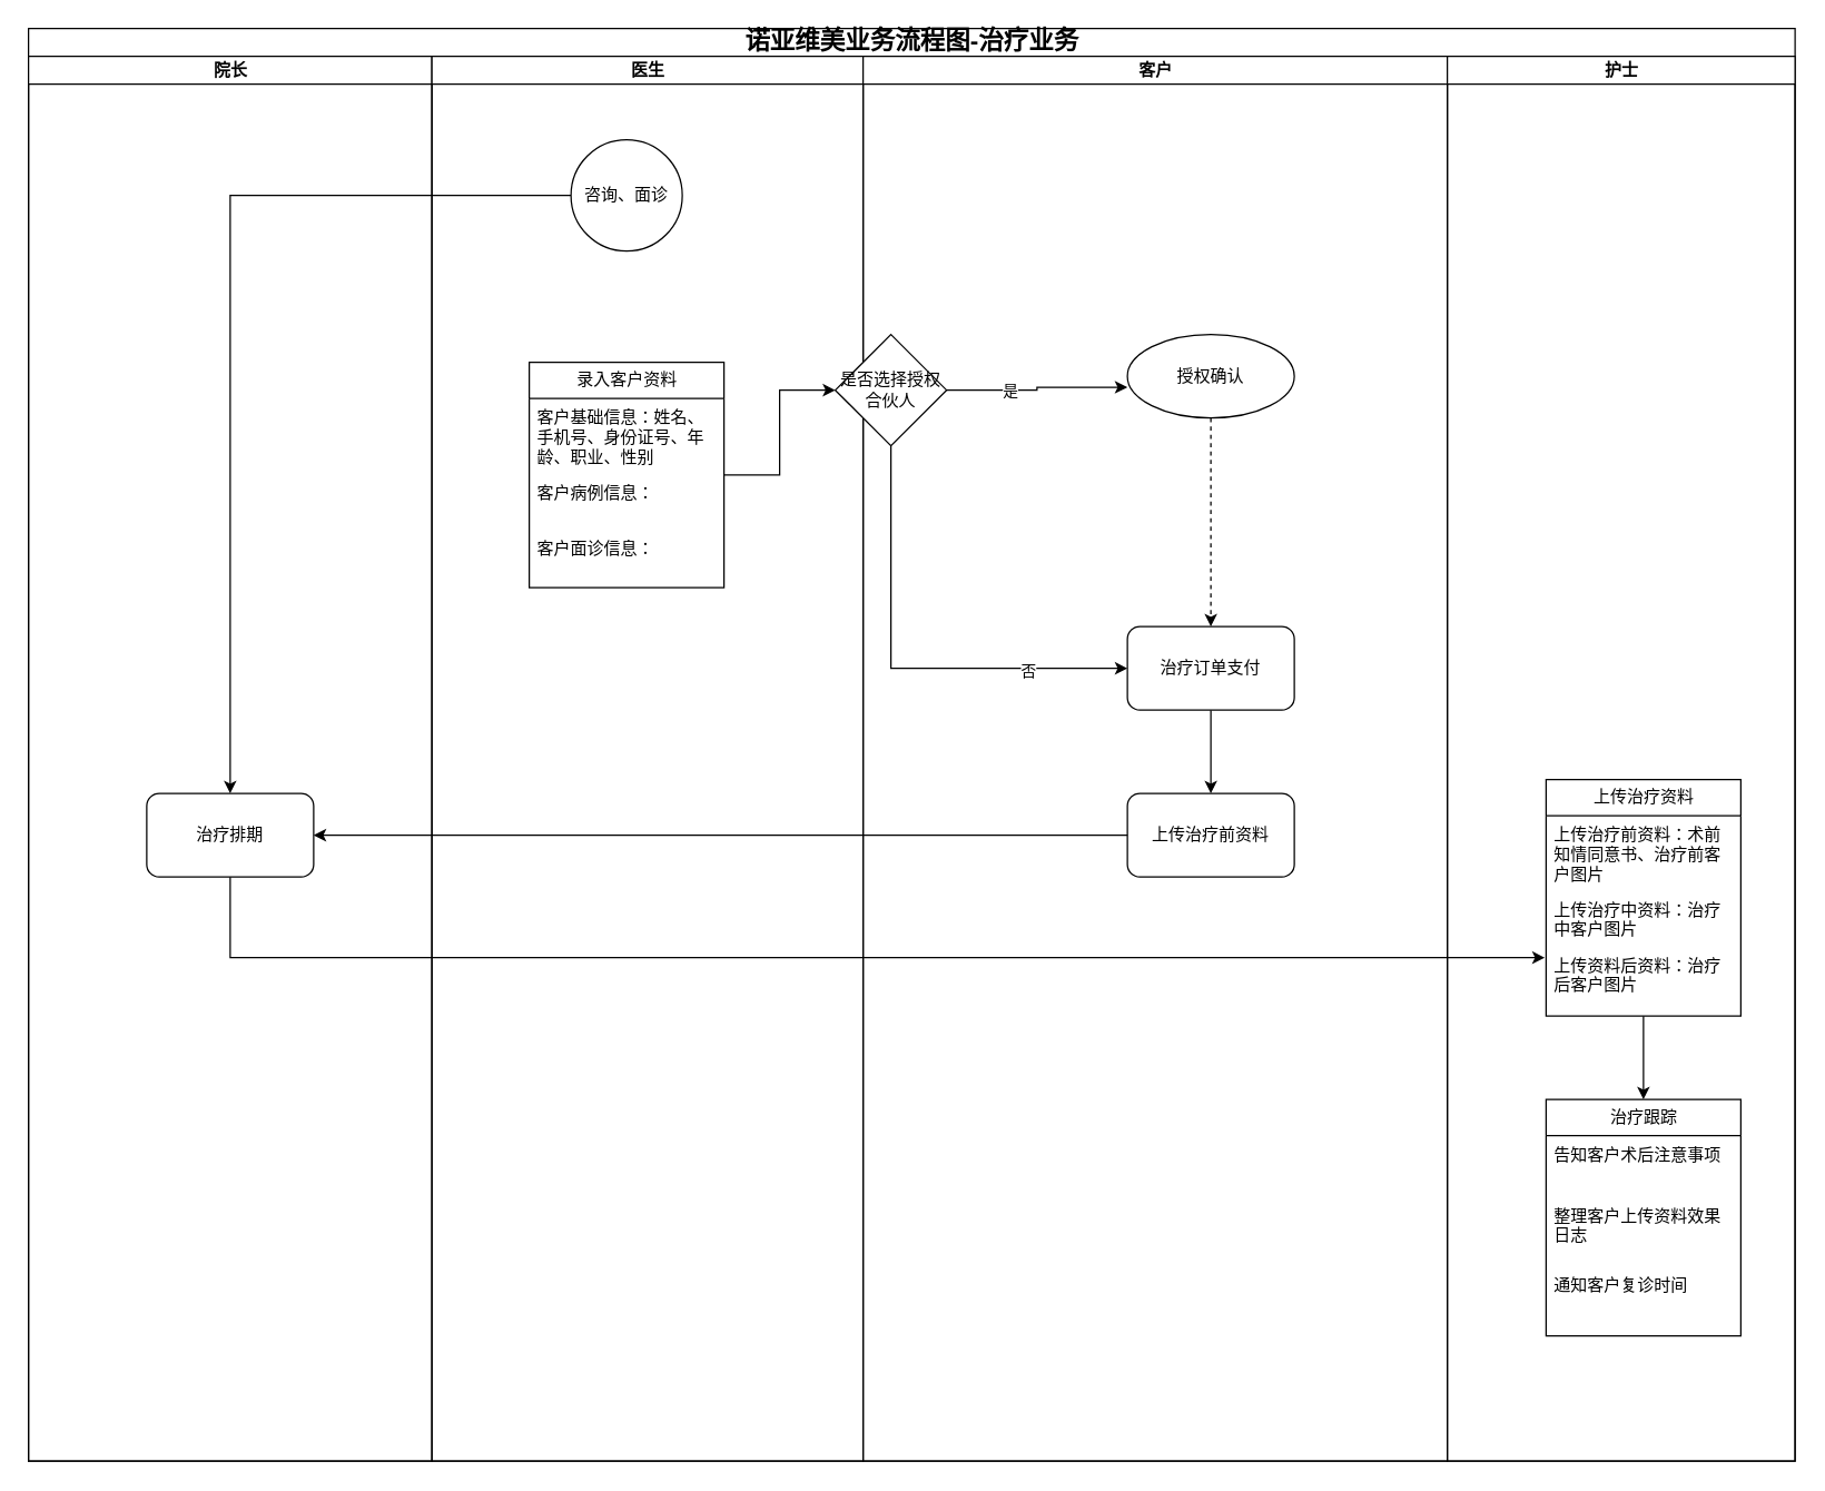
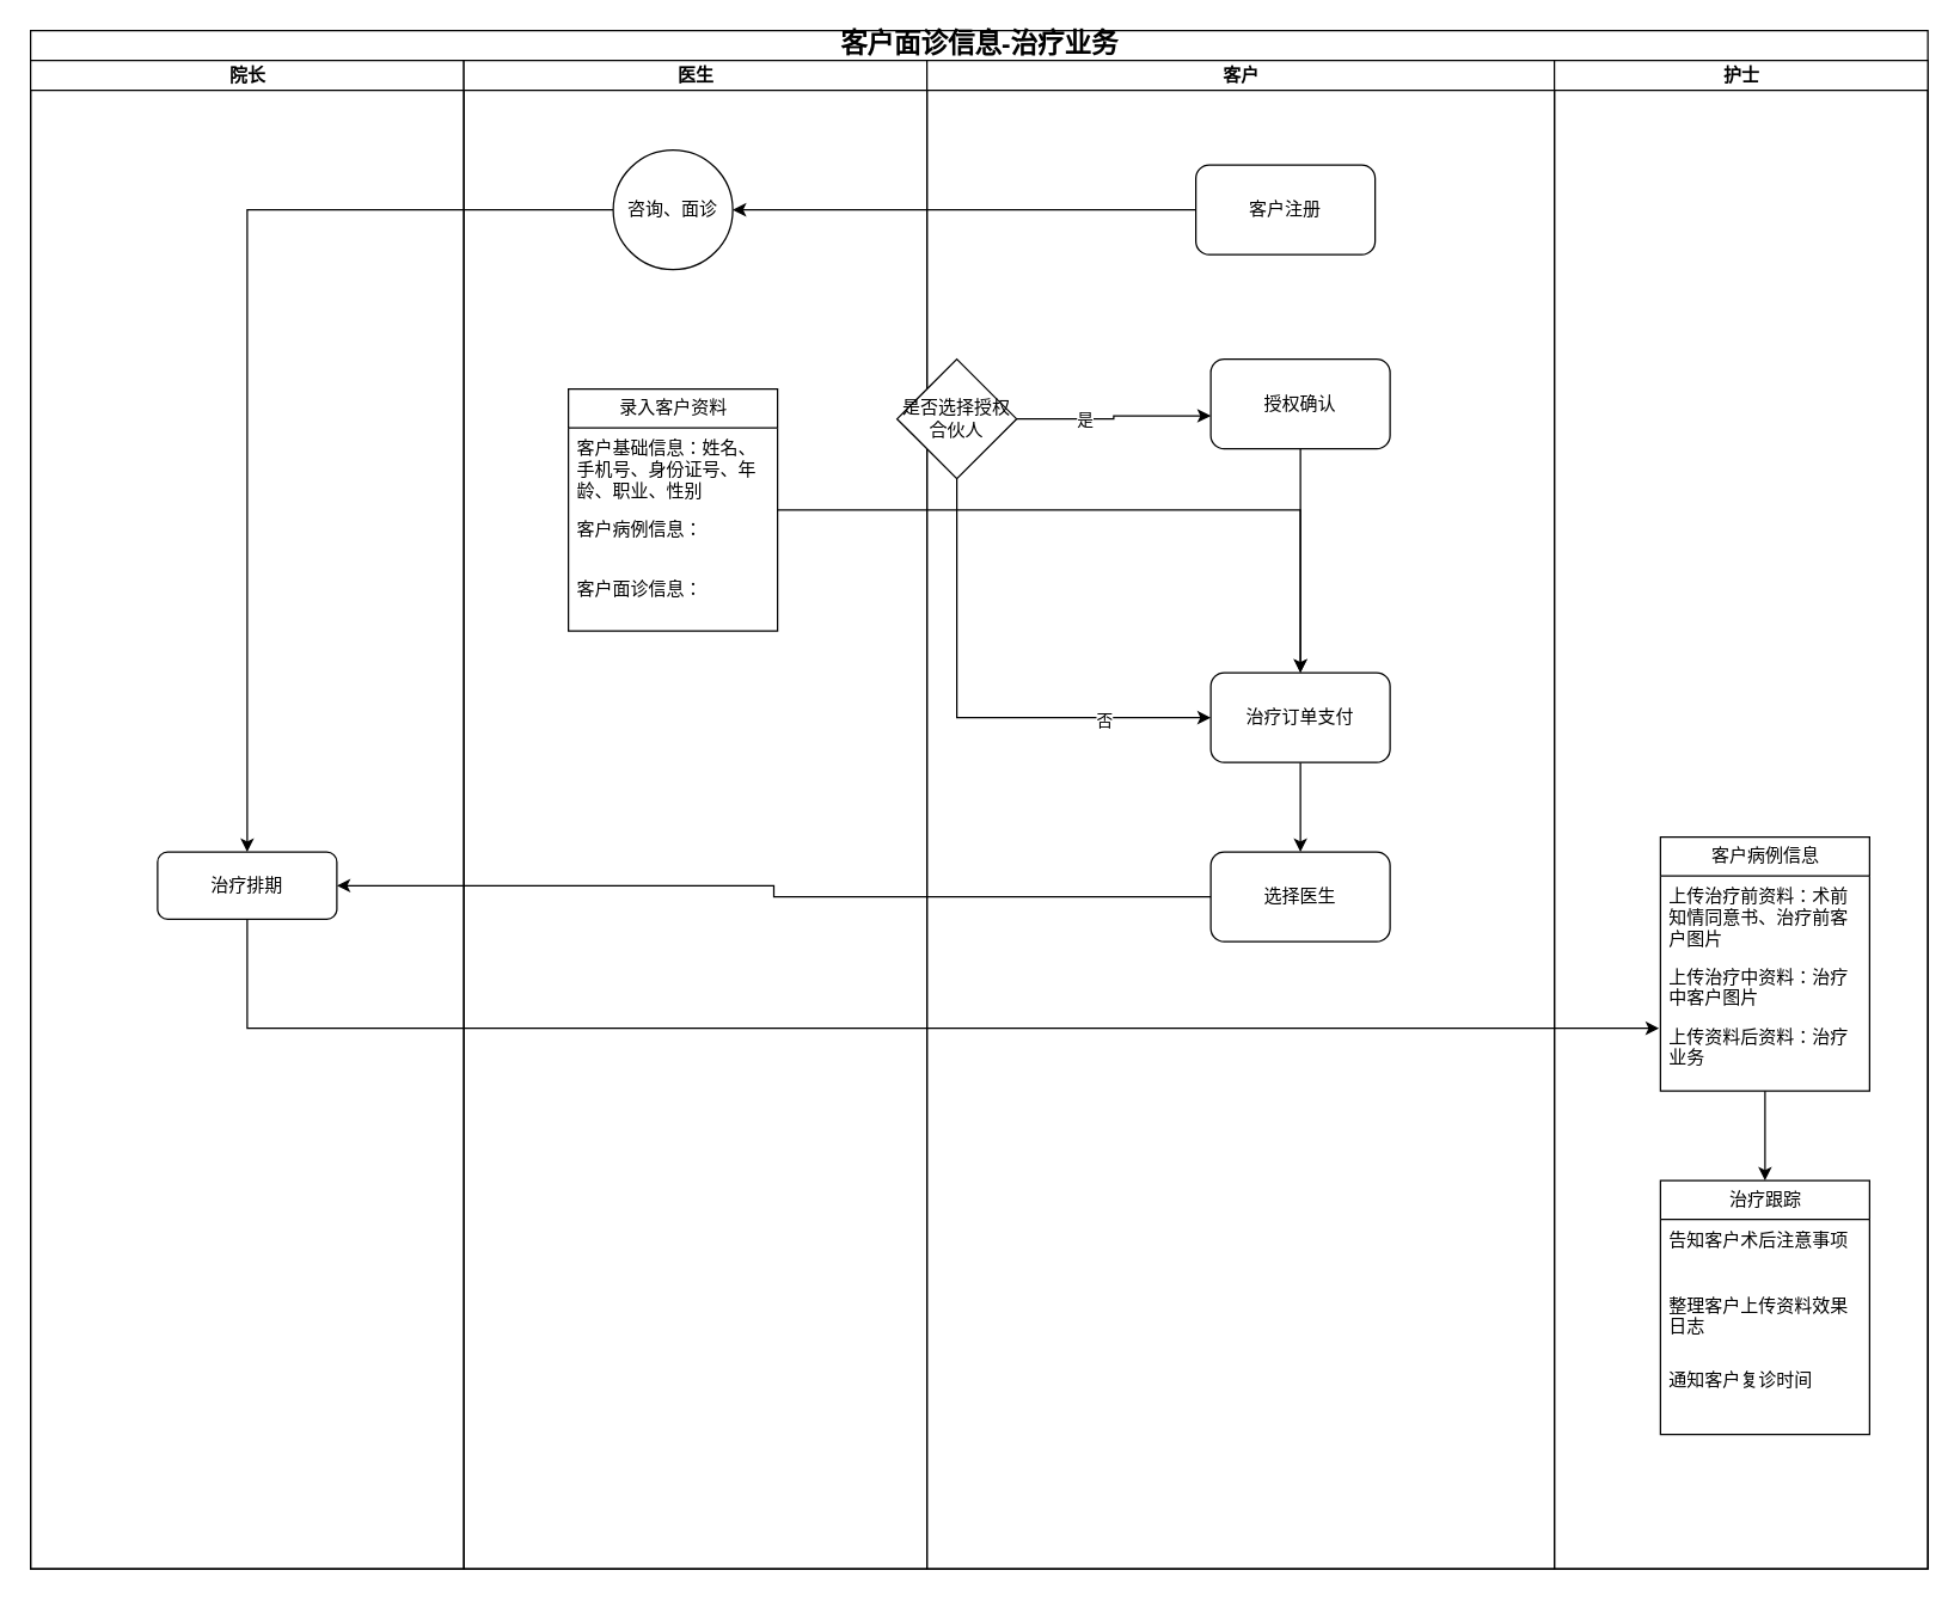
- <mxCell id="2" value="&lt;p style=&quot;line-height: 120%;&quot;&gt;&lt;font style=&quot;font-size: 18px;&quot;&gt;诺亚维美业务流程图-治疗业务&lt;/font&gt;&lt;/p&gt;" style="swimlane;childLayout=stackLayout;resizeParent=1;resizeParentMax=0;startSize=20;html=1;" parent="1" vertex="1"><mxGeometry x="20" y="20" width="1270" height="1030" as="geometry"><mxRectangle x="39" y="80" width="200" height="40" as="alternateBounds" /></mxGeometry></mxCell>
+ <mxCell id="2" value="&lt;p style=&quot;line-height: 120%;&quot;&gt;&lt;font style=&quot;font-size: 18px;&quot;&gt;客户面诊信息-治疗业务&lt;/font&gt;&lt;/p&gt;" style="swimlane;childLayout=stackLayout;resizeParent=1;resizeParentMax=0;startSize=20;html=1;" parent="1" vertex="1"><mxGeometry x="20" y="20" width="1270" height="1030" as="geometry"><mxRectangle x="39" y="80" width="200" height="40" as="alternateBounds" /></mxGeometry></mxCell>
+ <mxCell id="34" style="edgeStyle=orthogonalEdgeStyle;rounded=0;orthogonalLoop=1;jettySize=auto;html=1;entryX=1;entryY=0.5;entryDx=0;entryDy=0;" edge="1" parent="2" source="13" target="7"><mxGeometry relative="1" as="geometry" /></mxCell>
+ <mxCell id="13" value="客户注册" style="rounded=1;whiteSpace=wrap;html=1;" parent="12" vertex="1"><mxGeometry x="180" y="70" width="120" height="60" as="geometry" /></mxCell>
- <mxCell id="17" value="授权确认" style="ellipse;whiteSpace=wrap;html=1;" parent="12" vertex="1"><mxGeometry x="190" y="200" width="120" height="60" as="geometry" /></mxCell>
+ <mxCell id="17" value="授权确认" style="rounded=1;whiteSpace=wrap;html=1;" parent="12" vertex="1"><mxGeometry x="190" y="200" width="120" height="60" as="geometry" /></mxCell>
- <mxCell id="35" style="edgeStyle=orthogonalEdgeStyle;rounded=0;orthogonalLoop=1;jettySize=auto;html=1;entryX=0;entryY=0.5;entryDx=0;entryDy=0;" edge="1" parent="2" source="8" target="22"><mxGeometry relative="1" as="geometry" /></mxCell>
+ <mxCell id="35" style="edgeStyle=orthogonalEdgeStyle;rounded=0;orthogonalLoop=1;jettySize=auto;html=1;" edge="1" parent="2" source="8" target="15"><mxGeometry relative="1" as="geometry" /></mxCell>
- <mxCell id="16" style="edgeStyle=orthogonalEdgeStyle;rounded=0;orthogonalLoop=1;jettySize=auto;html=1;exitX=0.5;exitY=1;exitDx=0;exitDy=0;dashed=1;" edge="1" parent="12" source="17" target="15"><mxGeometry relative="1" as="geometry" /></mxCell>
+ <mxCell id="16" style="edgeStyle=orthogonalEdgeStyle;rounded=0;orthogonalLoop=1;jettySize=auto;html=1;exitX=0.5;exitY=1;exitDx=0;exitDy=0;" edge="1" parent="12" source="17" target="15"><mxGeometry relative="1" as="geometry" /></mxCell>
- <mxCell id="26" value="上传治疗资料" style="swimlane;fontStyle=0;childLayout=stackLayout;horizontal=1;startSize=26;fillColor=none;horizontalStack=0;resizeParent=1;resizeParentMax=0;resizeLast=0;collapsible=1;marginBottom=0;html=1;" parent="24" vertex="1"><mxGeometry x="71" y="520" width="140" height="170" as="geometry" /></mxCell>
+ <mxCell id="26" value="客户病例信息" style="swimlane;fontStyle=0;childLayout=stackLayout;horizontal=1;startSize=26;fillColor=none;horizontalStack=0;resizeParent=1;resizeParentMax=0;resizeLast=0;collapsible=1;marginBottom=0;html=1;" parent="24" vertex="1"><mxGeometry x="71" y="520" width="140" height="170" as="geometry" /></mxCell>
- <mxCell id="4" value="治疗排期" style="rounded=1;whiteSpace=wrap;html=1;" parent="3" vertex="1"><mxGeometry x="85" y="530" width="120" height="60" as="geometry" /></mxCell>
+ <mxCell id="4" value="治疗排期" style="rounded=1;whiteSpace=wrap;html=1;" parent="3" vertex="1"><mxGeometry x="85" y="530" width="120" height="45" as="geometry" /></mxCell>
- <mxCell id="23" value="上传治疗前资料" style="rounded=1;whiteSpace=wrap;html=1;" vertex="1" parent="12"><mxGeometry x="190" y="530" width="120" height="60" as="geometry" /></mxCell>
+ <mxCell id="23" value="选择医生" style="rounded=1;whiteSpace=wrap;html=1;" vertex="1" parent="12"><mxGeometry x="190" y="530" width="120" height="60" as="geometry" /></mxCell>
- <mxCell id="29" value="上传资料后资料：治疗后客户图片" style="text;strokeColor=none;fillColor=none;align=left;verticalAlign=top;spacingLeft=4;spacingRight=4;overflow=hidden;rotatable=0;points=[[0,0.5],[1,0.5]];portConstraint=eastwest;whiteSpace=wrap;html=1;" parent="26" vertex="1"><mxGeometry y="120" width="140" height="50" as="geometry" /></mxCell>
+ <mxCell id="29" value="上传资料后资料：治疗业务" style="text;strokeColor=none;fillColor=none;align=left;verticalAlign=top;spacingLeft=4;spacingRight=4;overflow=hidden;rotatable=0;points=[[0,0.5],[1,0.5]];portConstraint=eastwest;whiteSpace=wrap;html=1;" parent="26" vertex="1"><mxGeometry y="120" width="140" height="50" as="geometry" /></mxCell>
